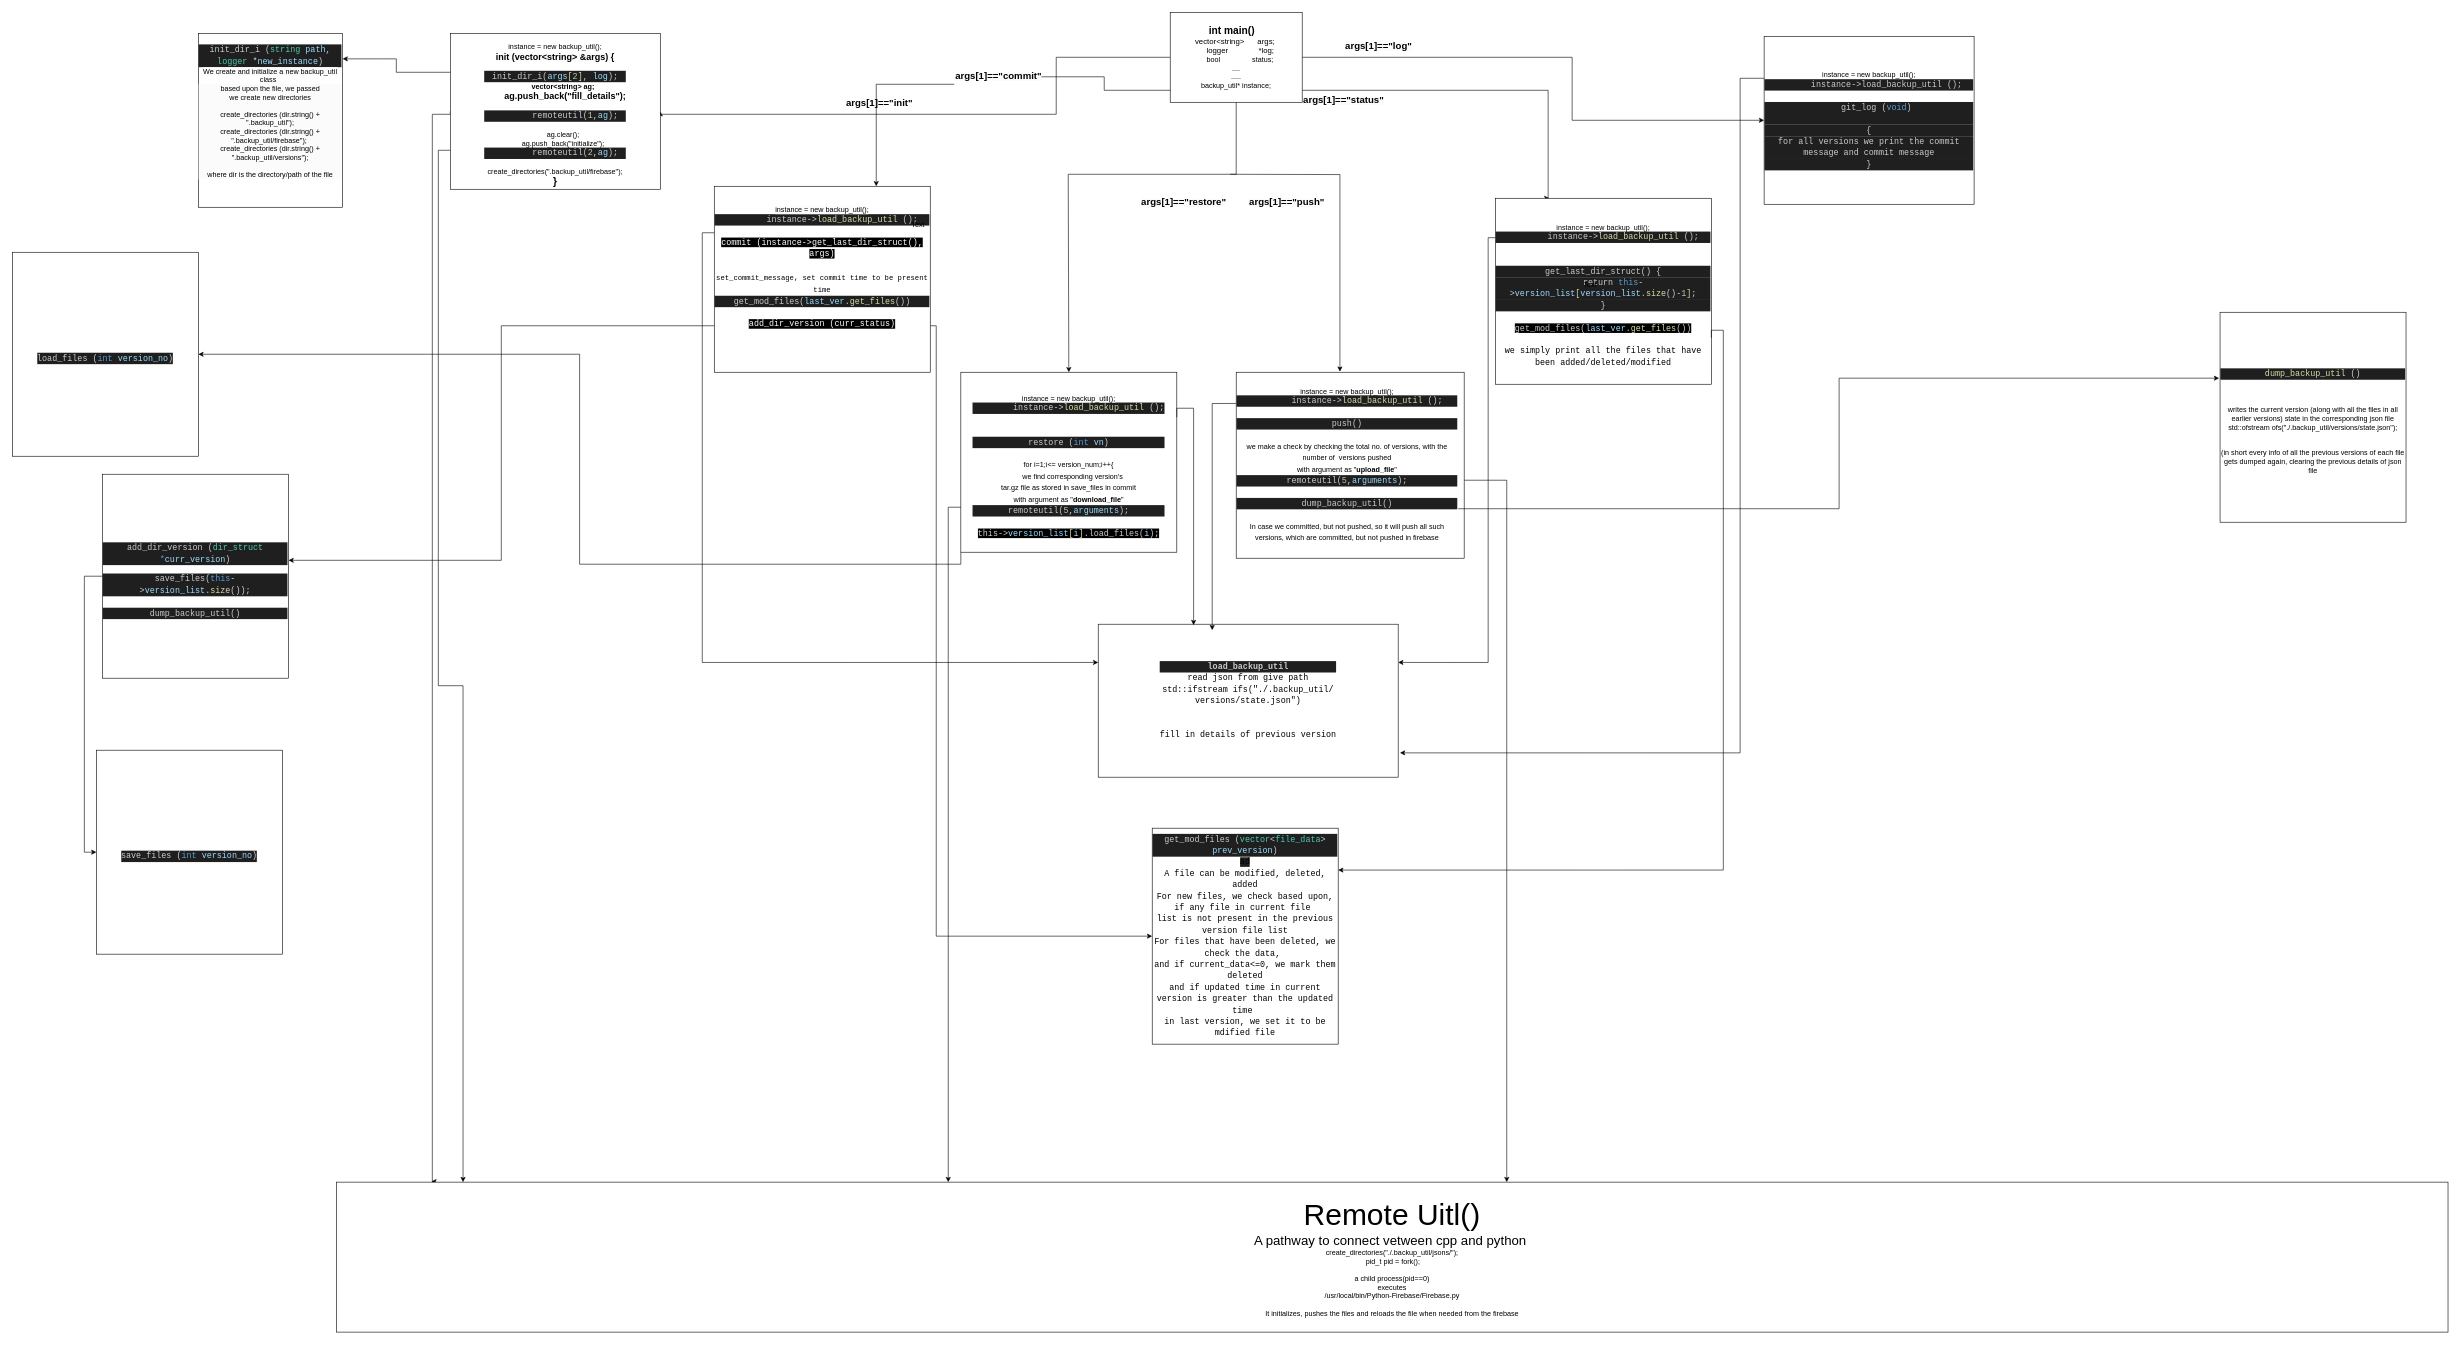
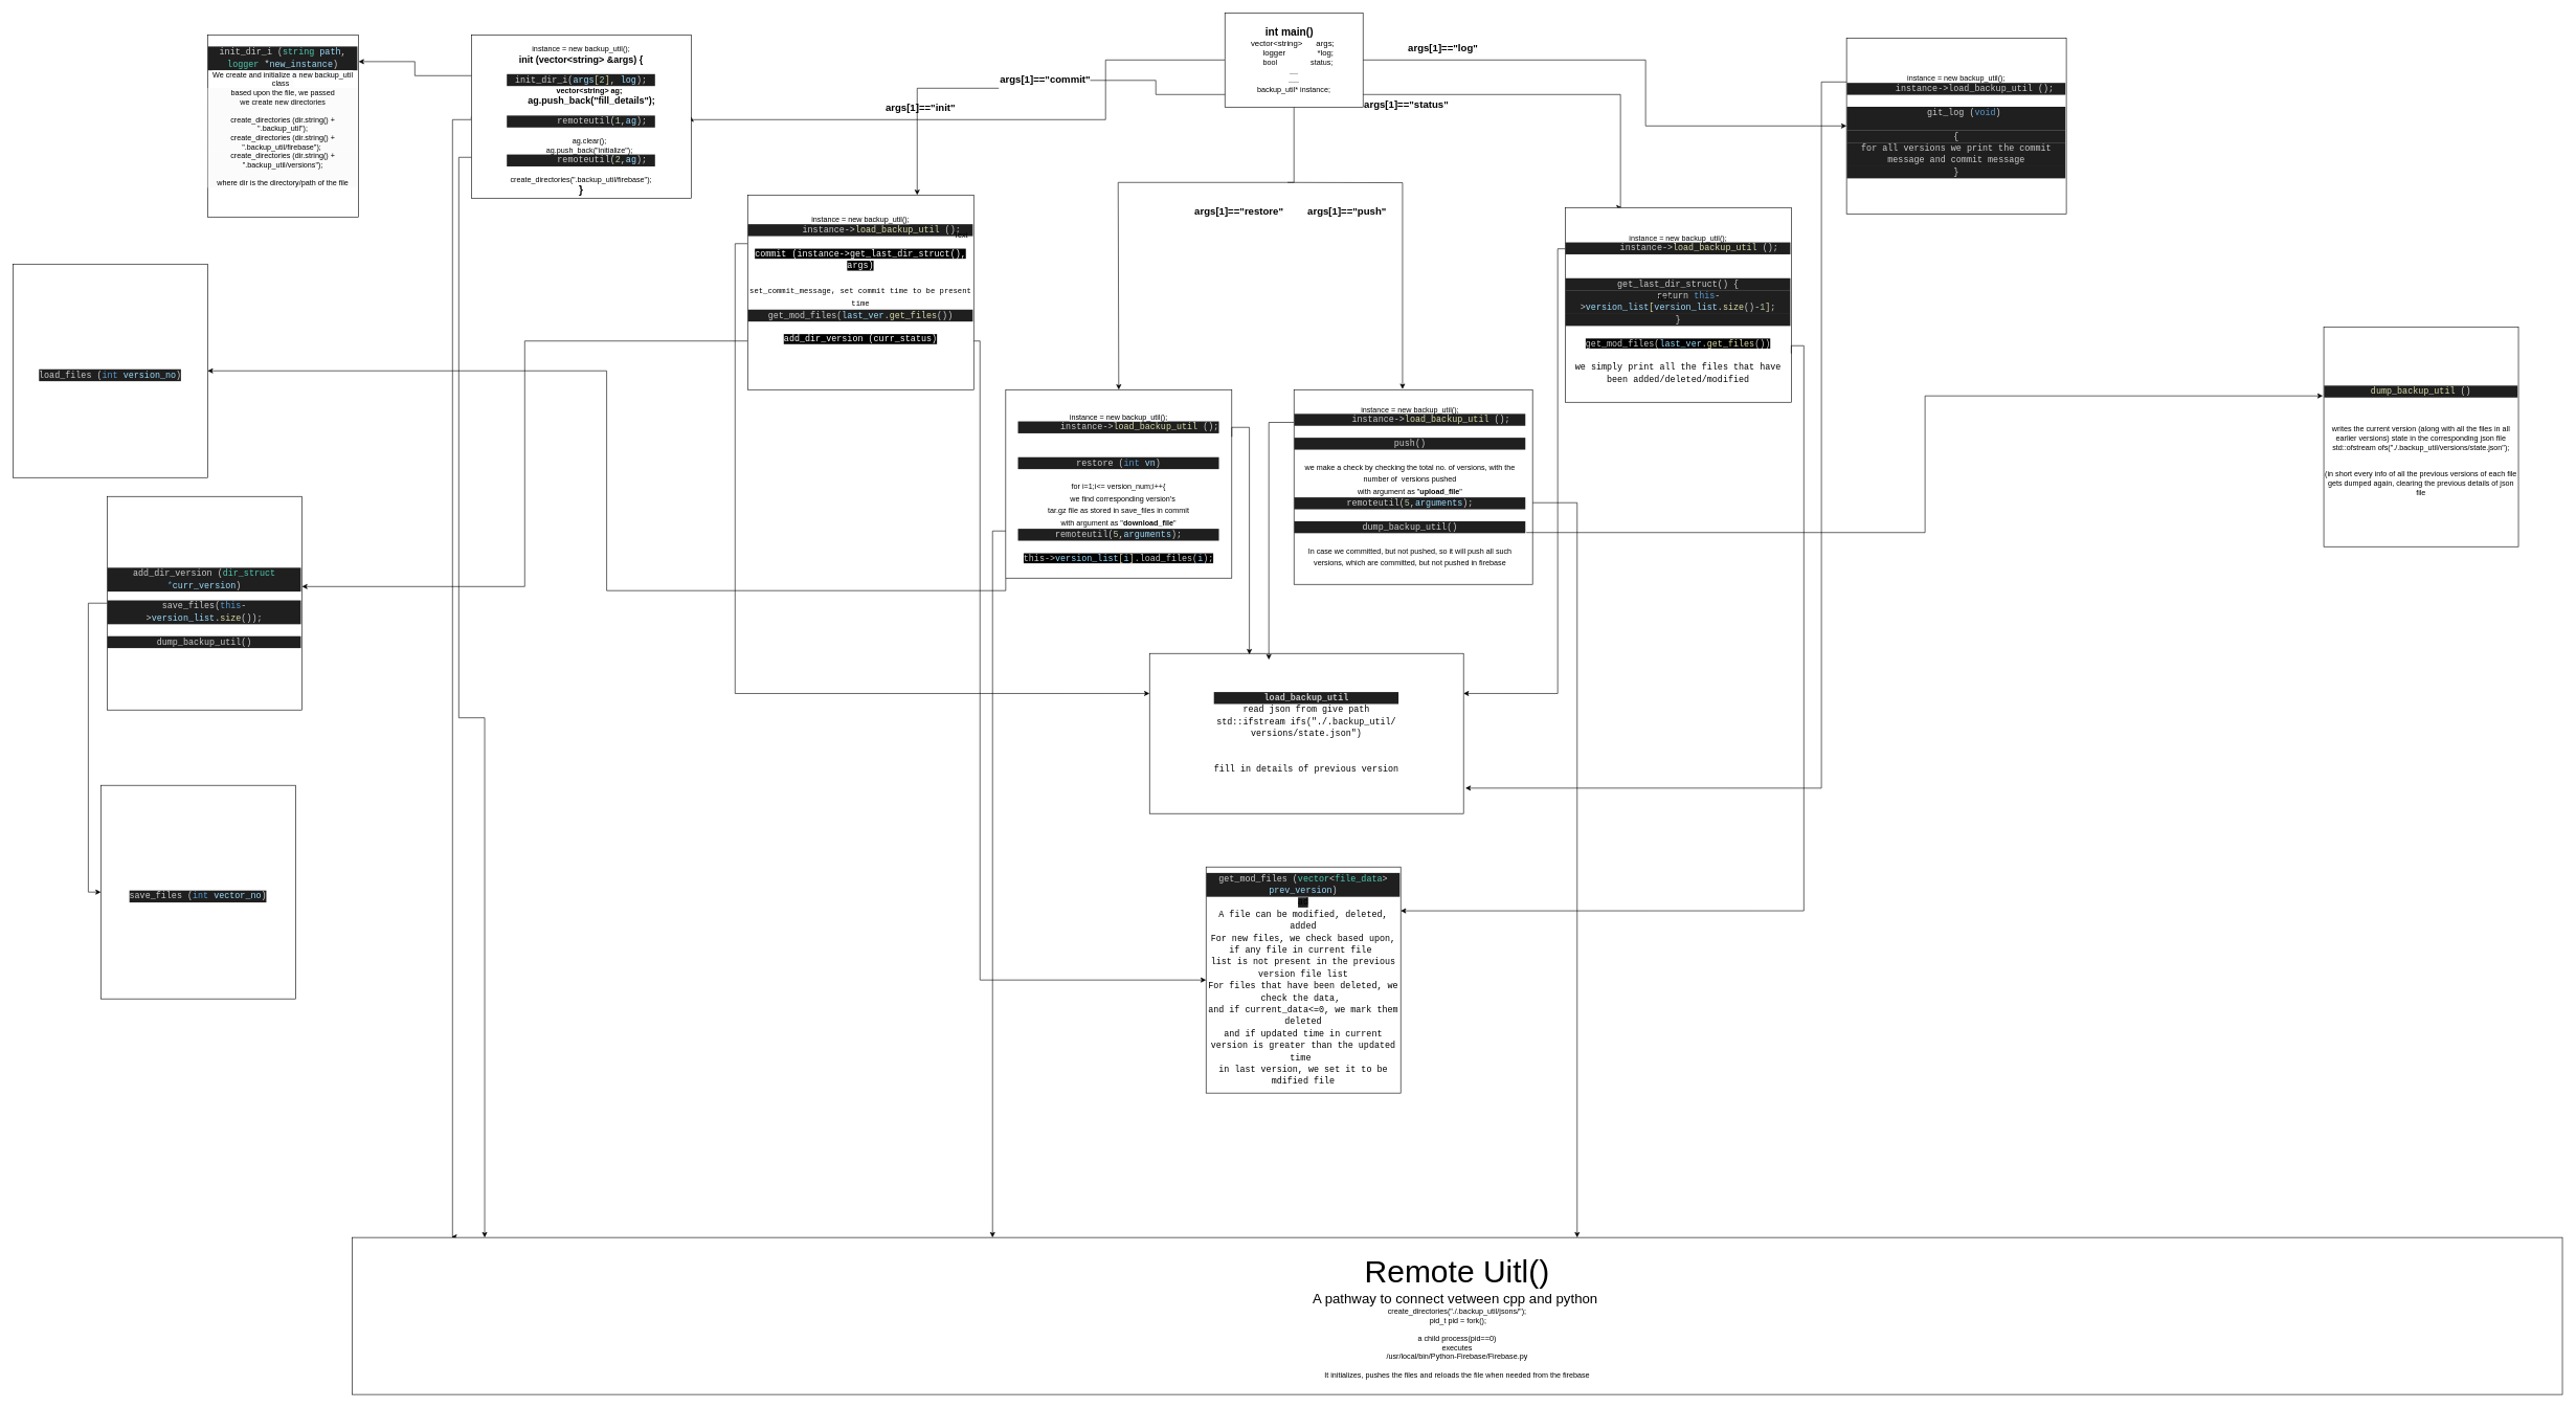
- <mxCell id="35" value="&lt;br&gt;&lt;div style=&quot;color: rgb(204, 204, 204); background-color: rgb(31, 31, 31); font-family: Consolas, &amp;quot;Courier New&amp;quot;, monospace; font-weight: normal; font-size: 14px; line-height: 19px;&quot;&gt;&lt;div style=&quot;line-height: 19px;&quot;&gt;&lt;div style=&quot;line-height: 19px;&quot;&gt;save_files (&lt;span style=&quot;color: #569cd6;&quot;&gt;int&lt;/span&gt; &lt;span style=&quot;color: #9cdcfe;&quot;&gt;version_no&lt;/span&gt;)&lt;/div&gt;&lt;/div&gt;&lt;/div&gt;" style="rounded=0;whiteSpace=wrap;html=1;" parent="1" vertex="1"><mxGeometry x="160" y="1250" width="310" height="340" as="geometry" /></mxCell>
+ <mxCell id="35" value="&lt;br&gt;&lt;div style=&quot;color: rgb(204, 204, 204); background-color: rgb(31, 31, 31); font-family: Consolas, &amp;quot;Courier New&amp;quot;, monospace; font-weight: normal; font-size: 14px; line-height: 19px;&quot;&gt;&lt;div style=&quot;line-height: 19px;&quot;&gt;&lt;div style=&quot;line-height: 19px;&quot;&gt;save_files (&lt;span style=&quot;color: #569cd6;&quot;&gt;int&lt;/span&gt; &lt;span style=&quot;color: #9cdcfe;&quot;&gt;vector_no&lt;/span&gt;)&lt;/div&gt;&lt;/div&gt;&lt;/div&gt;" style="rounded=0;whiteSpace=wrap;html=1;" parent="1" vertex="1"><mxGeometry x="160" y="1250" width="310" height="340" as="geometry" /></mxCell>
